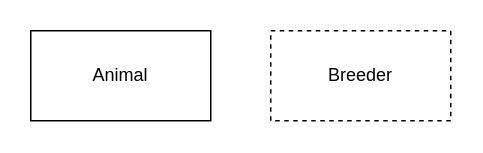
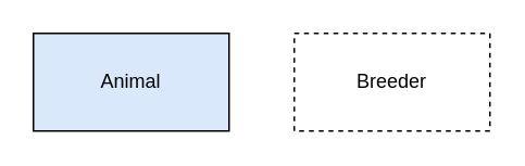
- <mxCell id="2" value="Animal" style="rounded=0;whiteSpace=wrap;html=1;" vertex="1" parent="1"><mxGeometry x="20" y="20" width="120" height="60" as="geometry" /></mxCell>
+ <mxCell id="2" value="Animal" style="rounded=0;whiteSpace=wrap;html=1;fillColor=#dae8fc;" vertex="1" parent="1"><mxGeometry x="20" y="20" width="120" height="60" as="geometry" /></mxCell>
